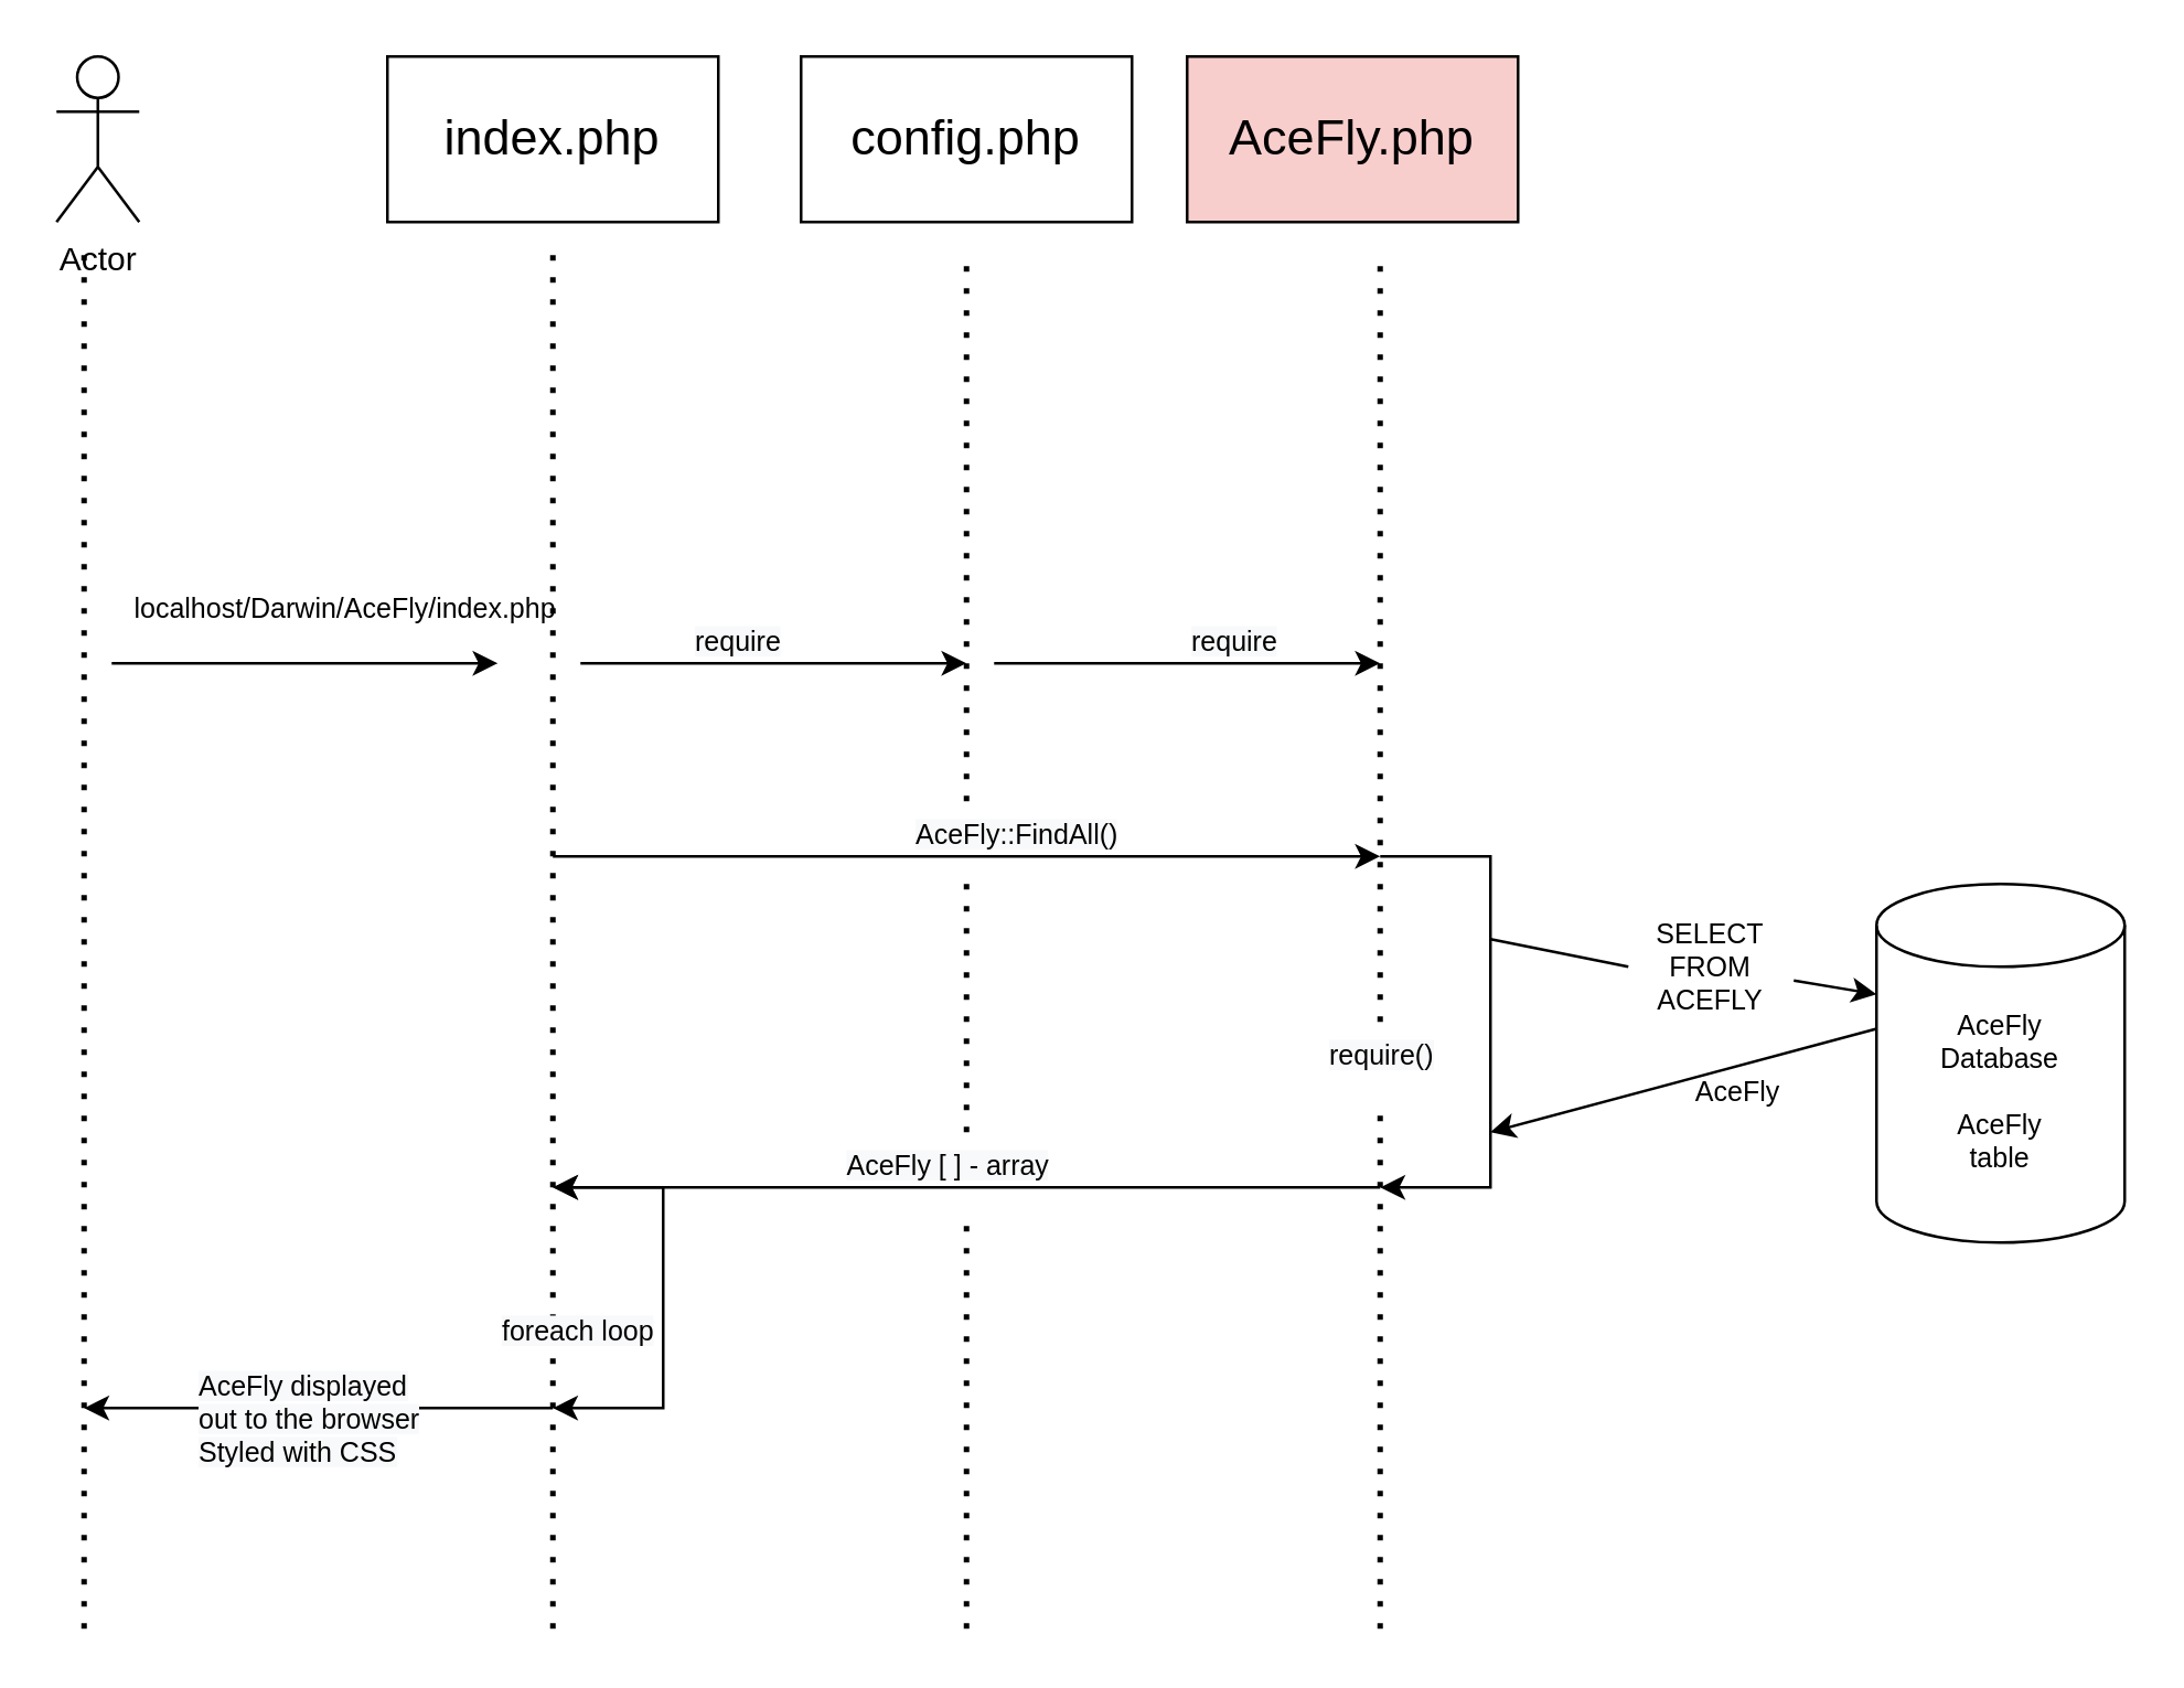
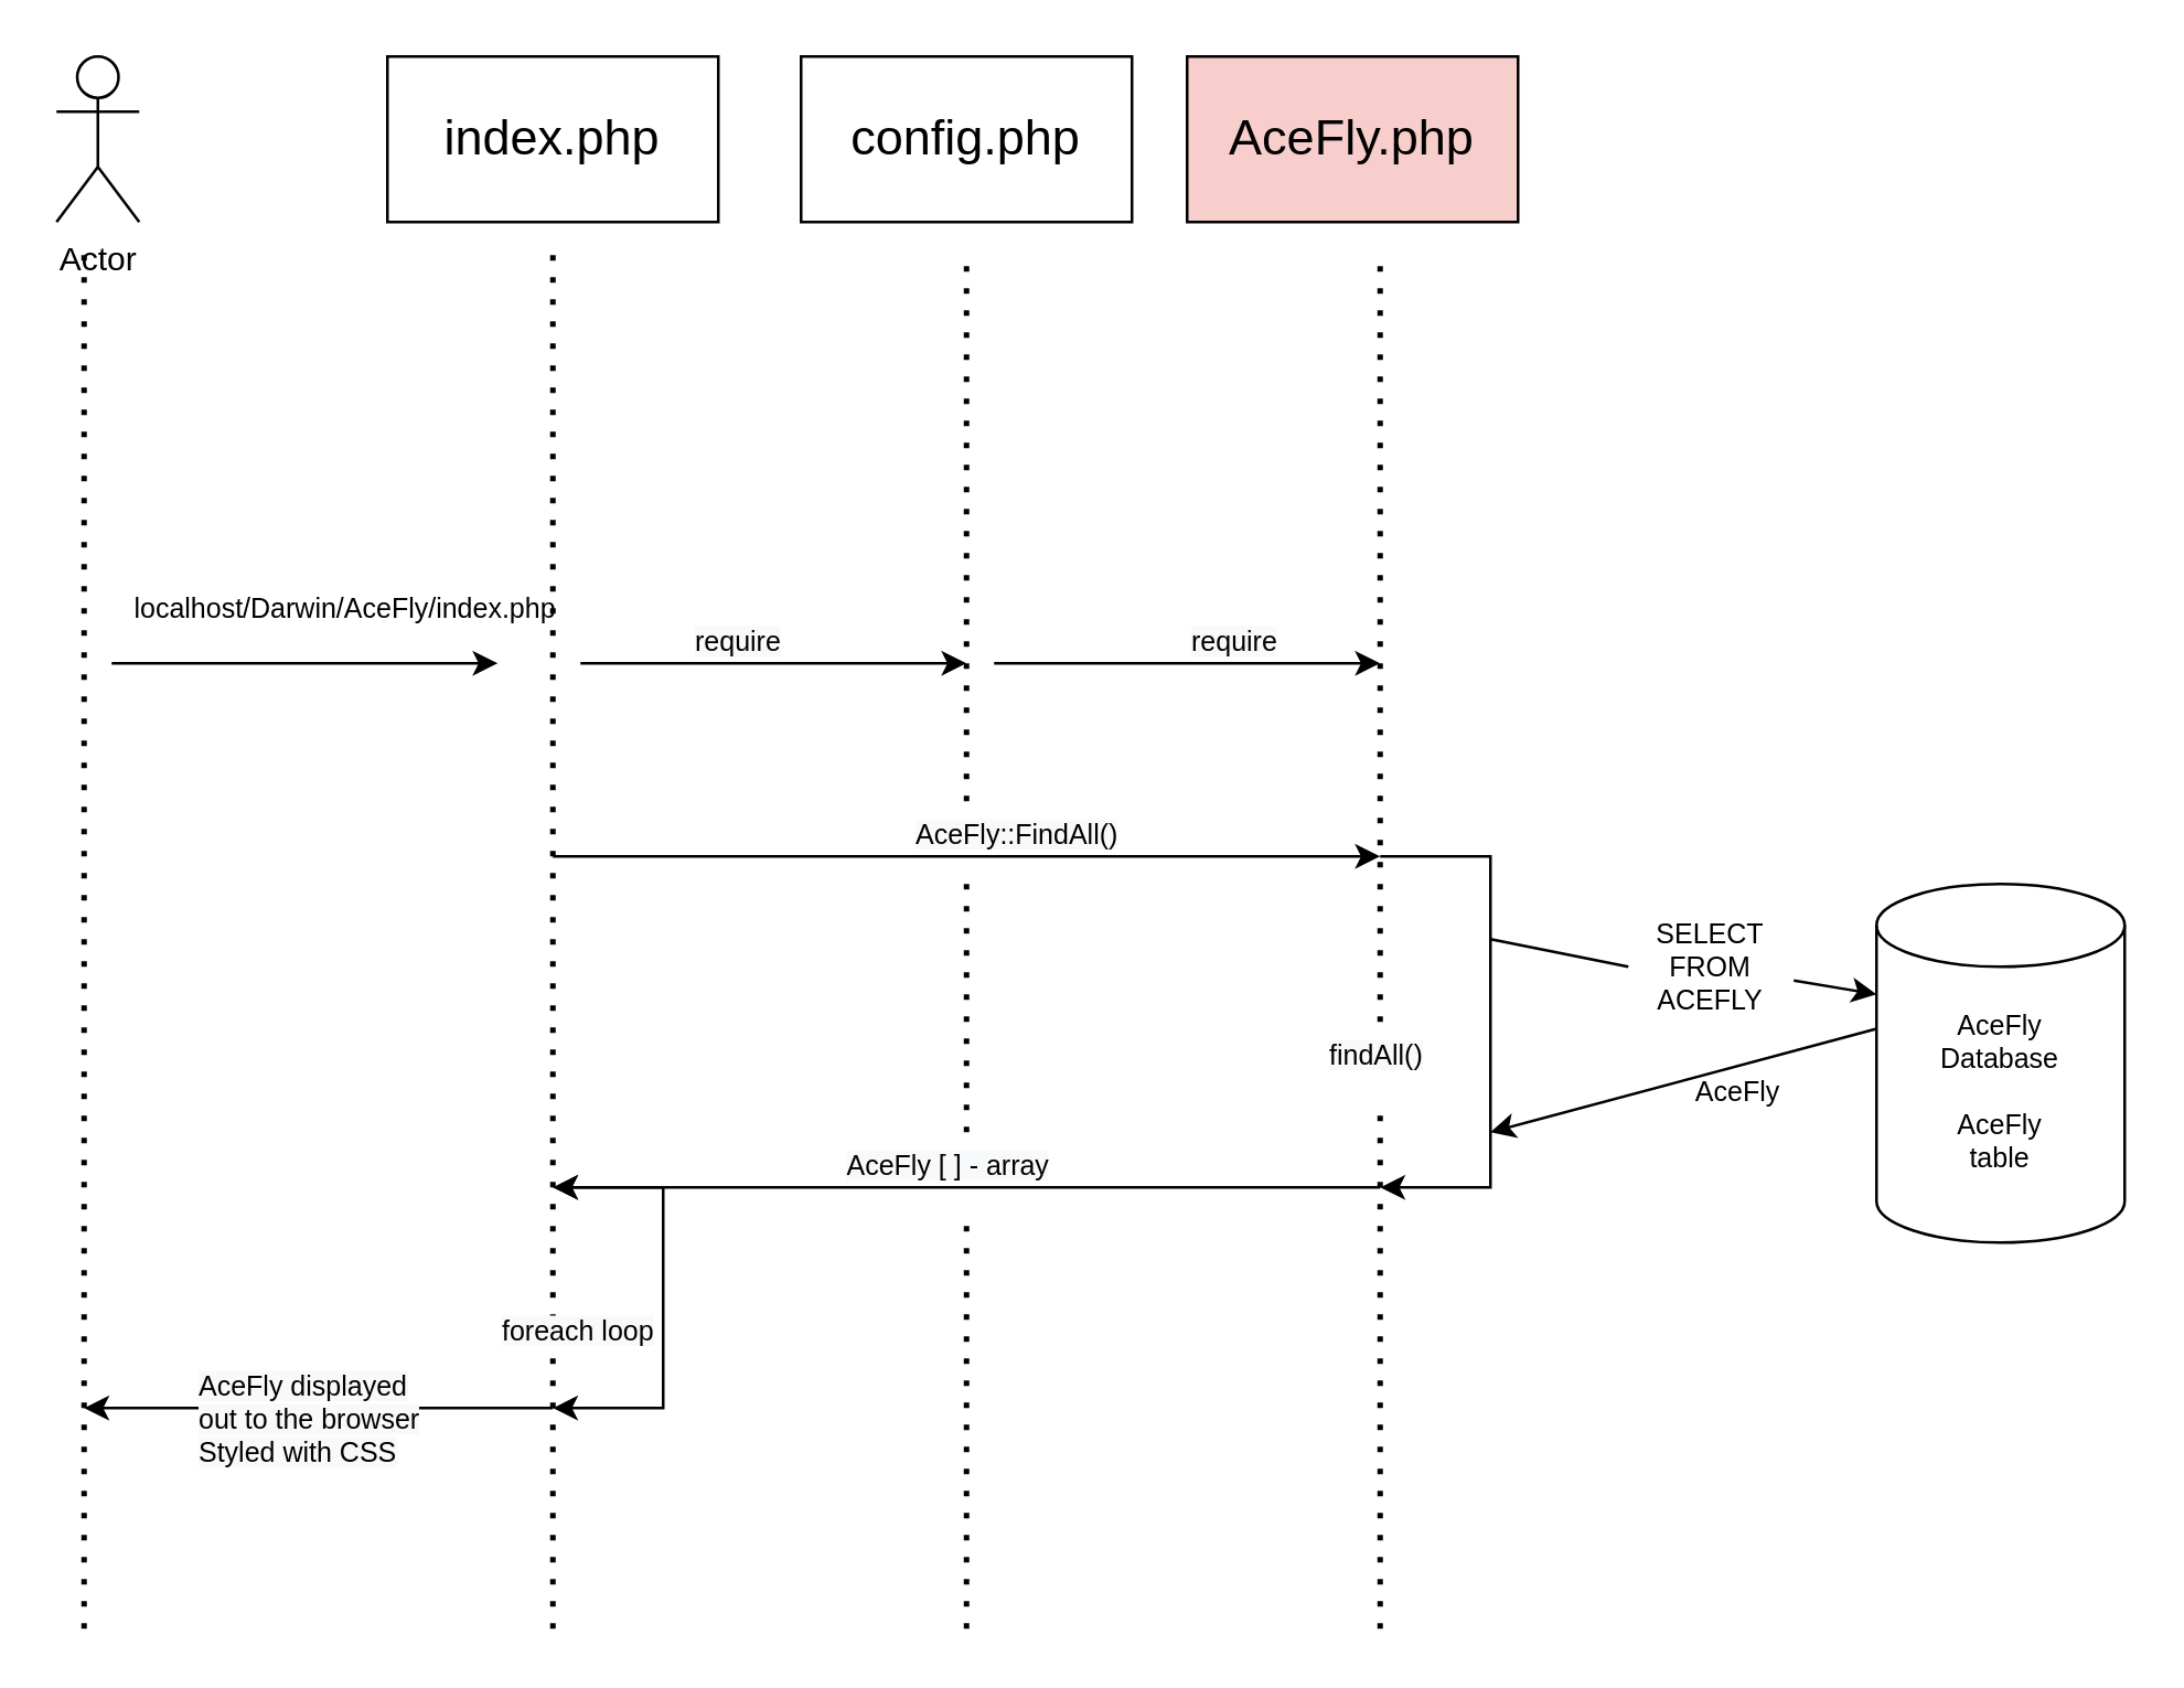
- <mxCell id="18" value="&lt;span style=&quot;color: rgb(0 , 0 , 0) ; font-family: &amp;#34;helvetica&amp;#34; ; font-size: 10px ; font-style: normal ; font-weight: 400 ; letter-spacing: normal ; text-align: center ; text-indent: 0px ; text-transform: none ; word-spacing: 0px ; background-color: rgb(248 , 249 , 250) ; display: inline ; float: none&quot;&gt;require()&lt;/span&gt;" style="text;whiteSpace=wrap;html=1;fontSize=10;" vertex="1" parent="1"><mxGeometry x="480" y="370" width="40" height="30" as="geometry" /></mxCell>
+ <mxCell id="18" value="&lt;span style=&quot;color: rgb(0 , 0 , 0) ; font-family: &amp;#34;helvetica&amp;#34; ; font-size: 10px ; font-style: normal ; font-weight: 400 ; letter-spacing: normal ; text-align: center ; text-indent: 0px ; text-transform: none ; word-spacing: 0px ; background-color: rgb(248 , 249 , 250) ; display: inline ; float: none&quot;&gt;findAll()&lt;/span&gt;" style="text;whiteSpace=wrap;html=1;fontSize=10;" vertex="1" parent="1"><mxGeometry x="480" y="370" width="40" height="30" as="geometry" /></mxCell>
